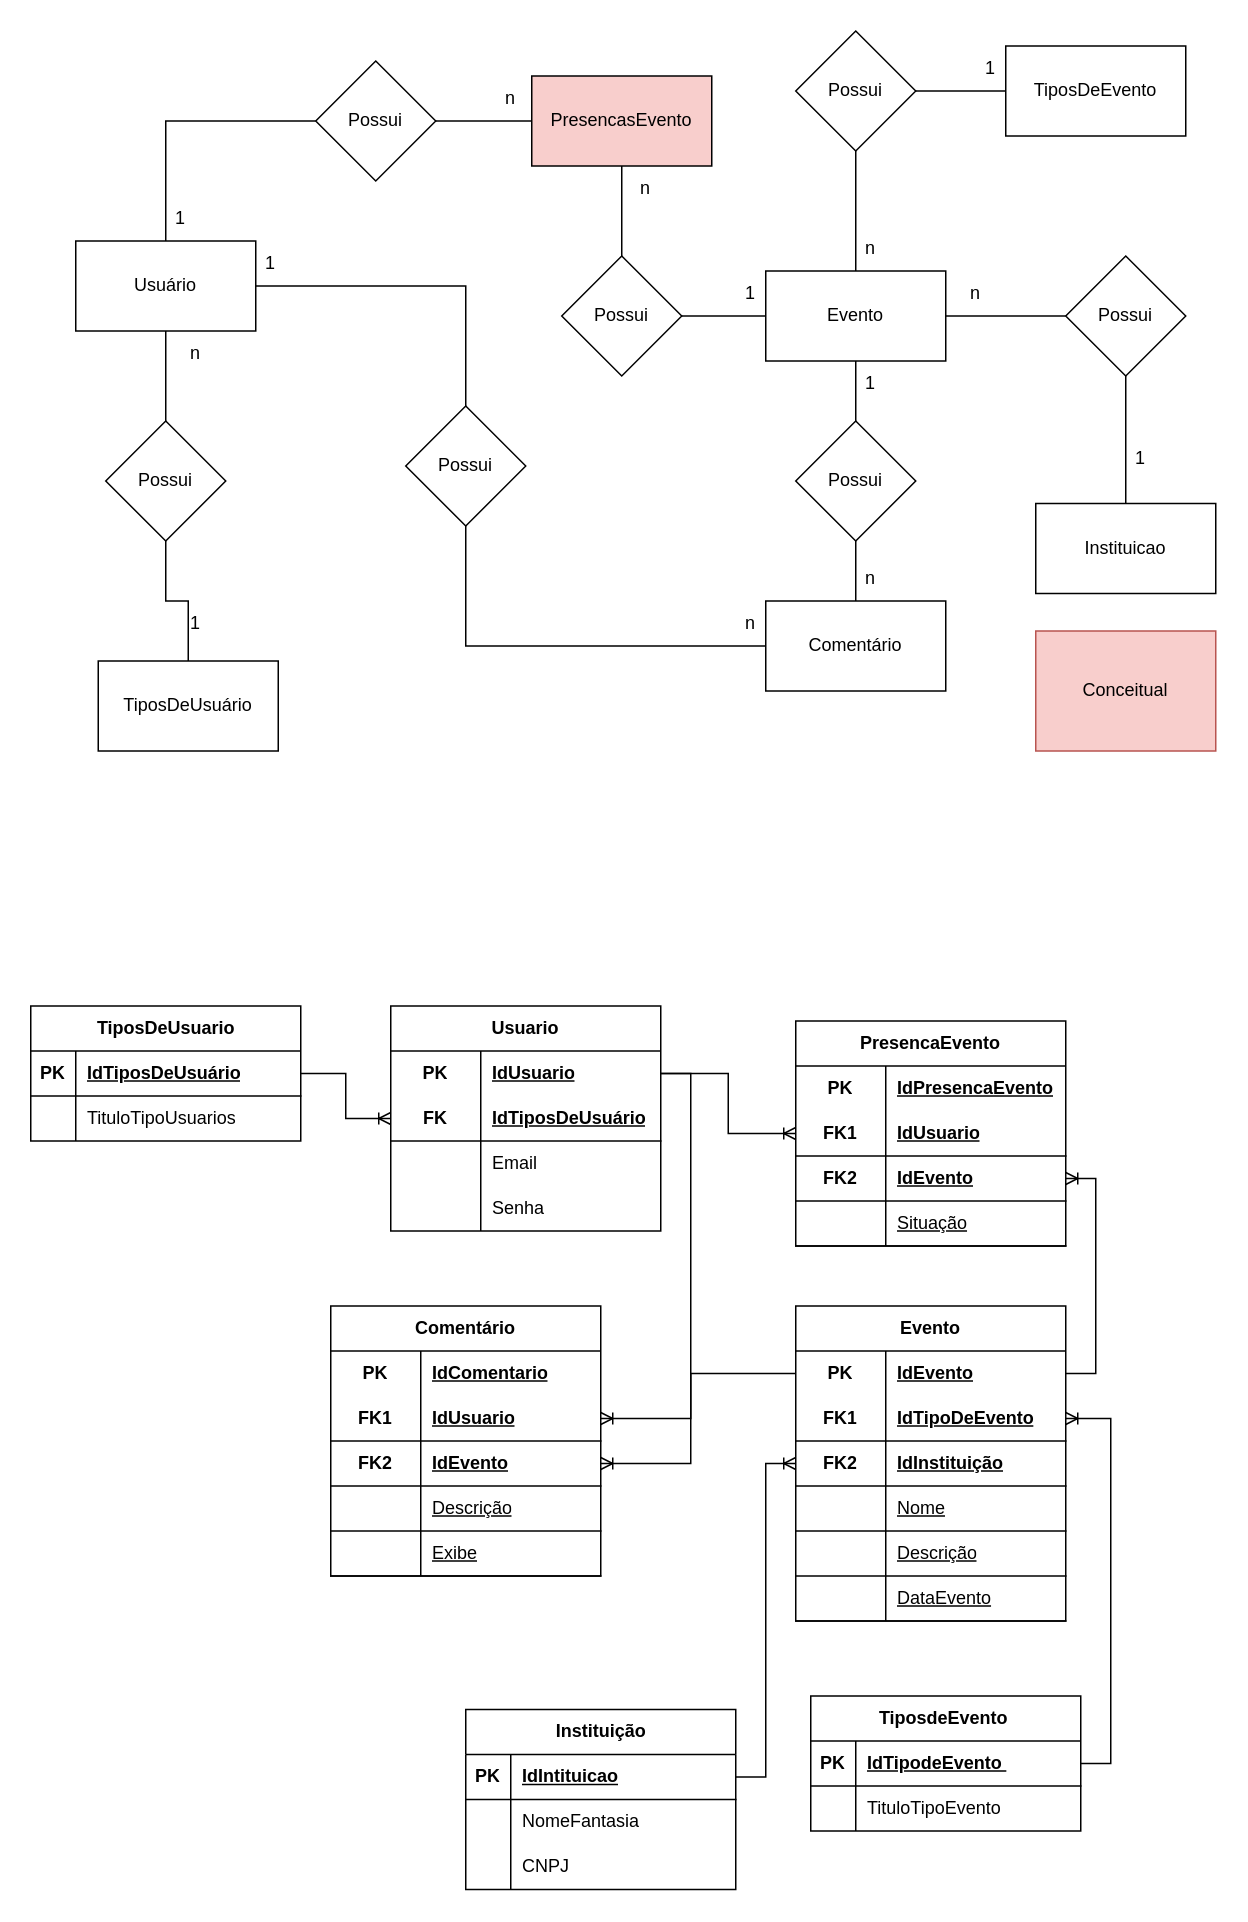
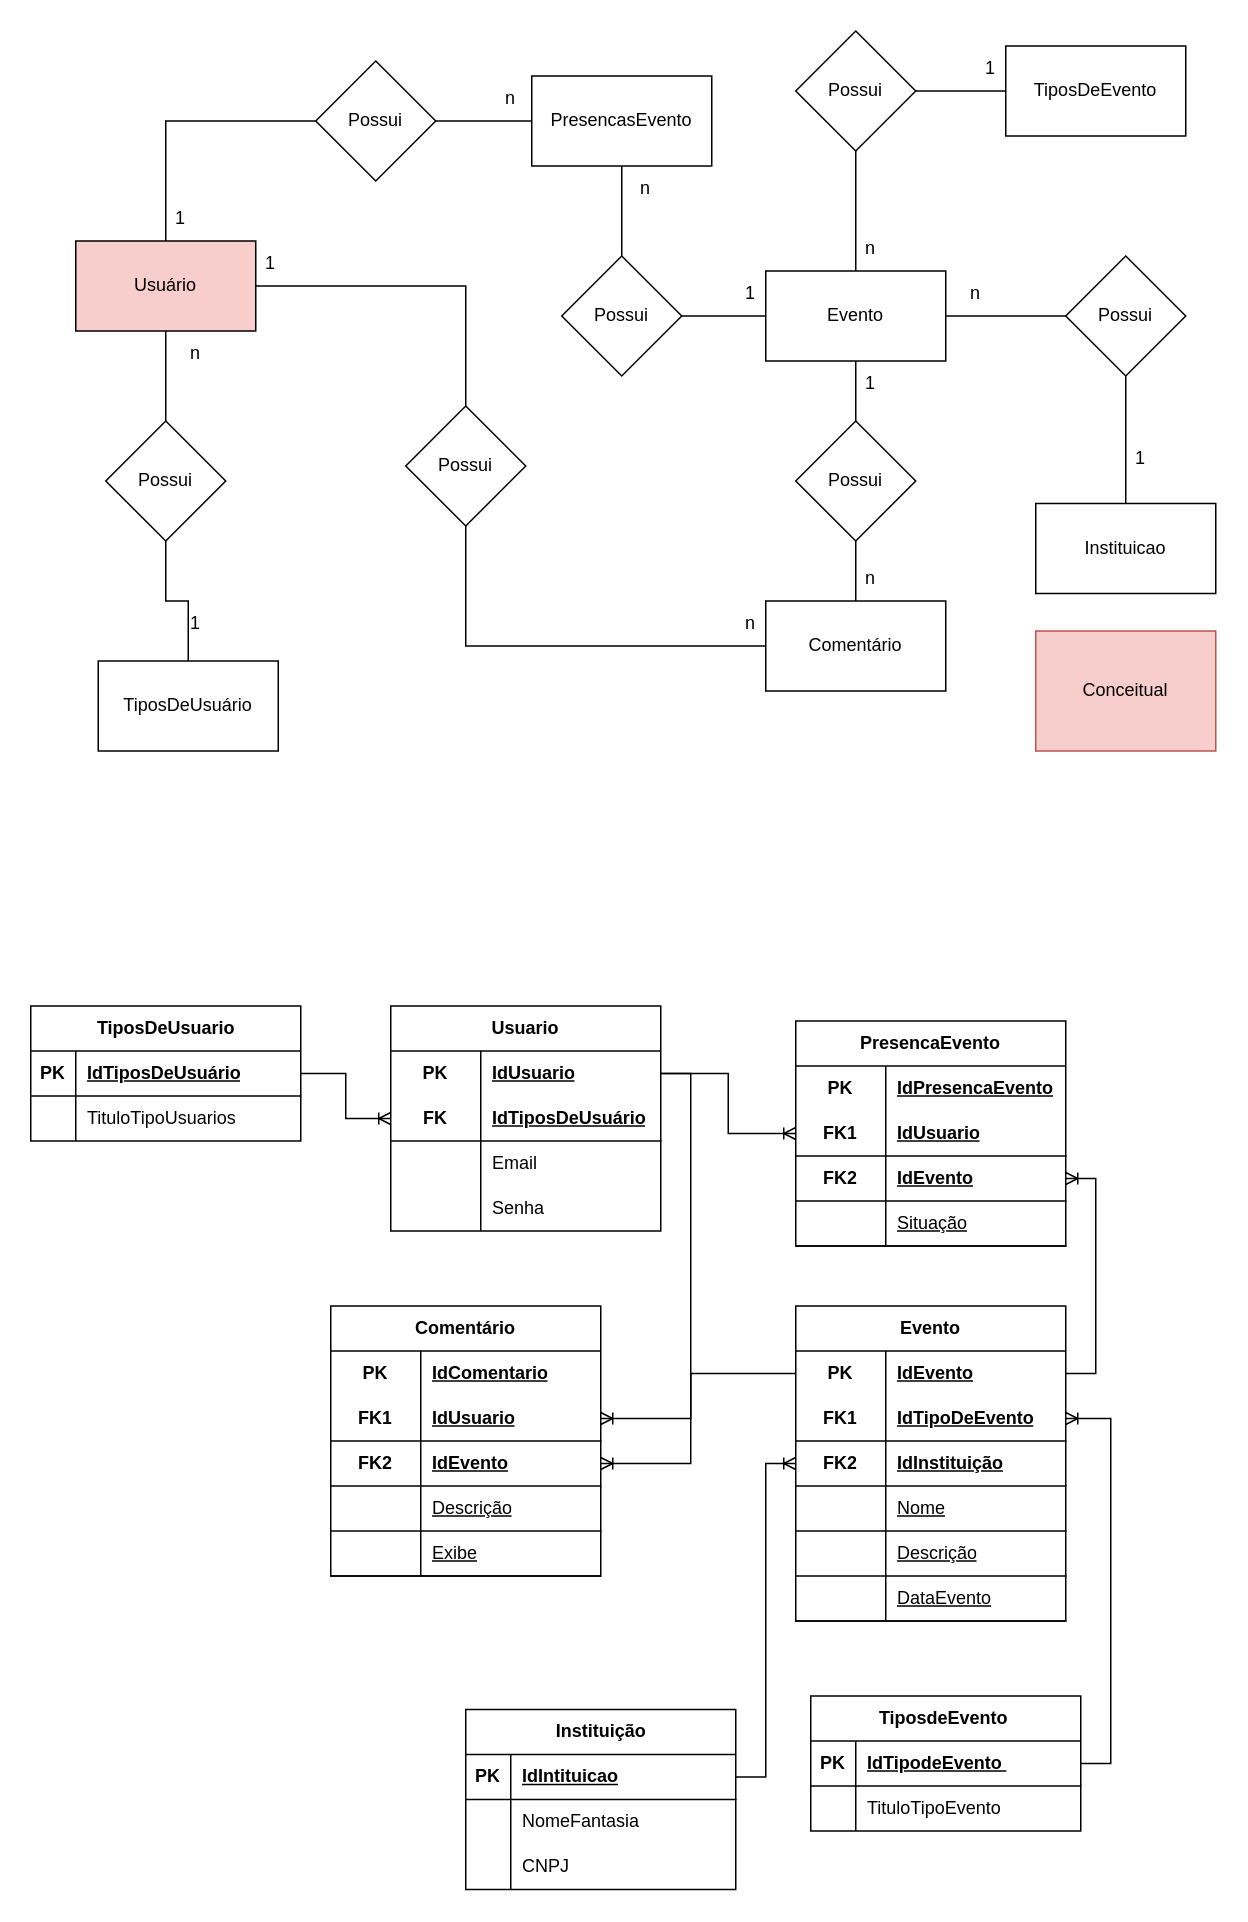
- <mxCell id="11" value="PresencasEvento" style="rounded=0;whiteSpace=wrap;html=1;fillColor=#f8cecc;" parent="1" vertex="1"><mxGeometry x="354" y="50" width="120" height="60" as="geometry" /></mxCell>
+ <mxCell id="11" value="PresencasEvento" style="rounded=0;whiteSpace=wrap;html=1;" parent="1" vertex="1"><mxGeometry x="354" y="50" width="120" height="60" as="geometry" /></mxCell>
- <mxCell id="5" value="Usuário" style="rounded=0;whiteSpace=wrap;html=1;" parent="1" vertex="1"><mxGeometry x="50" y="160" width="120" height="60" as="geometry" /></mxCell>
+ <mxCell id="5" value="Usuário" style="rounded=0;whiteSpace=wrap;html=1;fillColor=#f8cecc;" parent="1" vertex="1"><mxGeometry x="50" y="160" width="120" height="60" as="geometry" /></mxCell>
